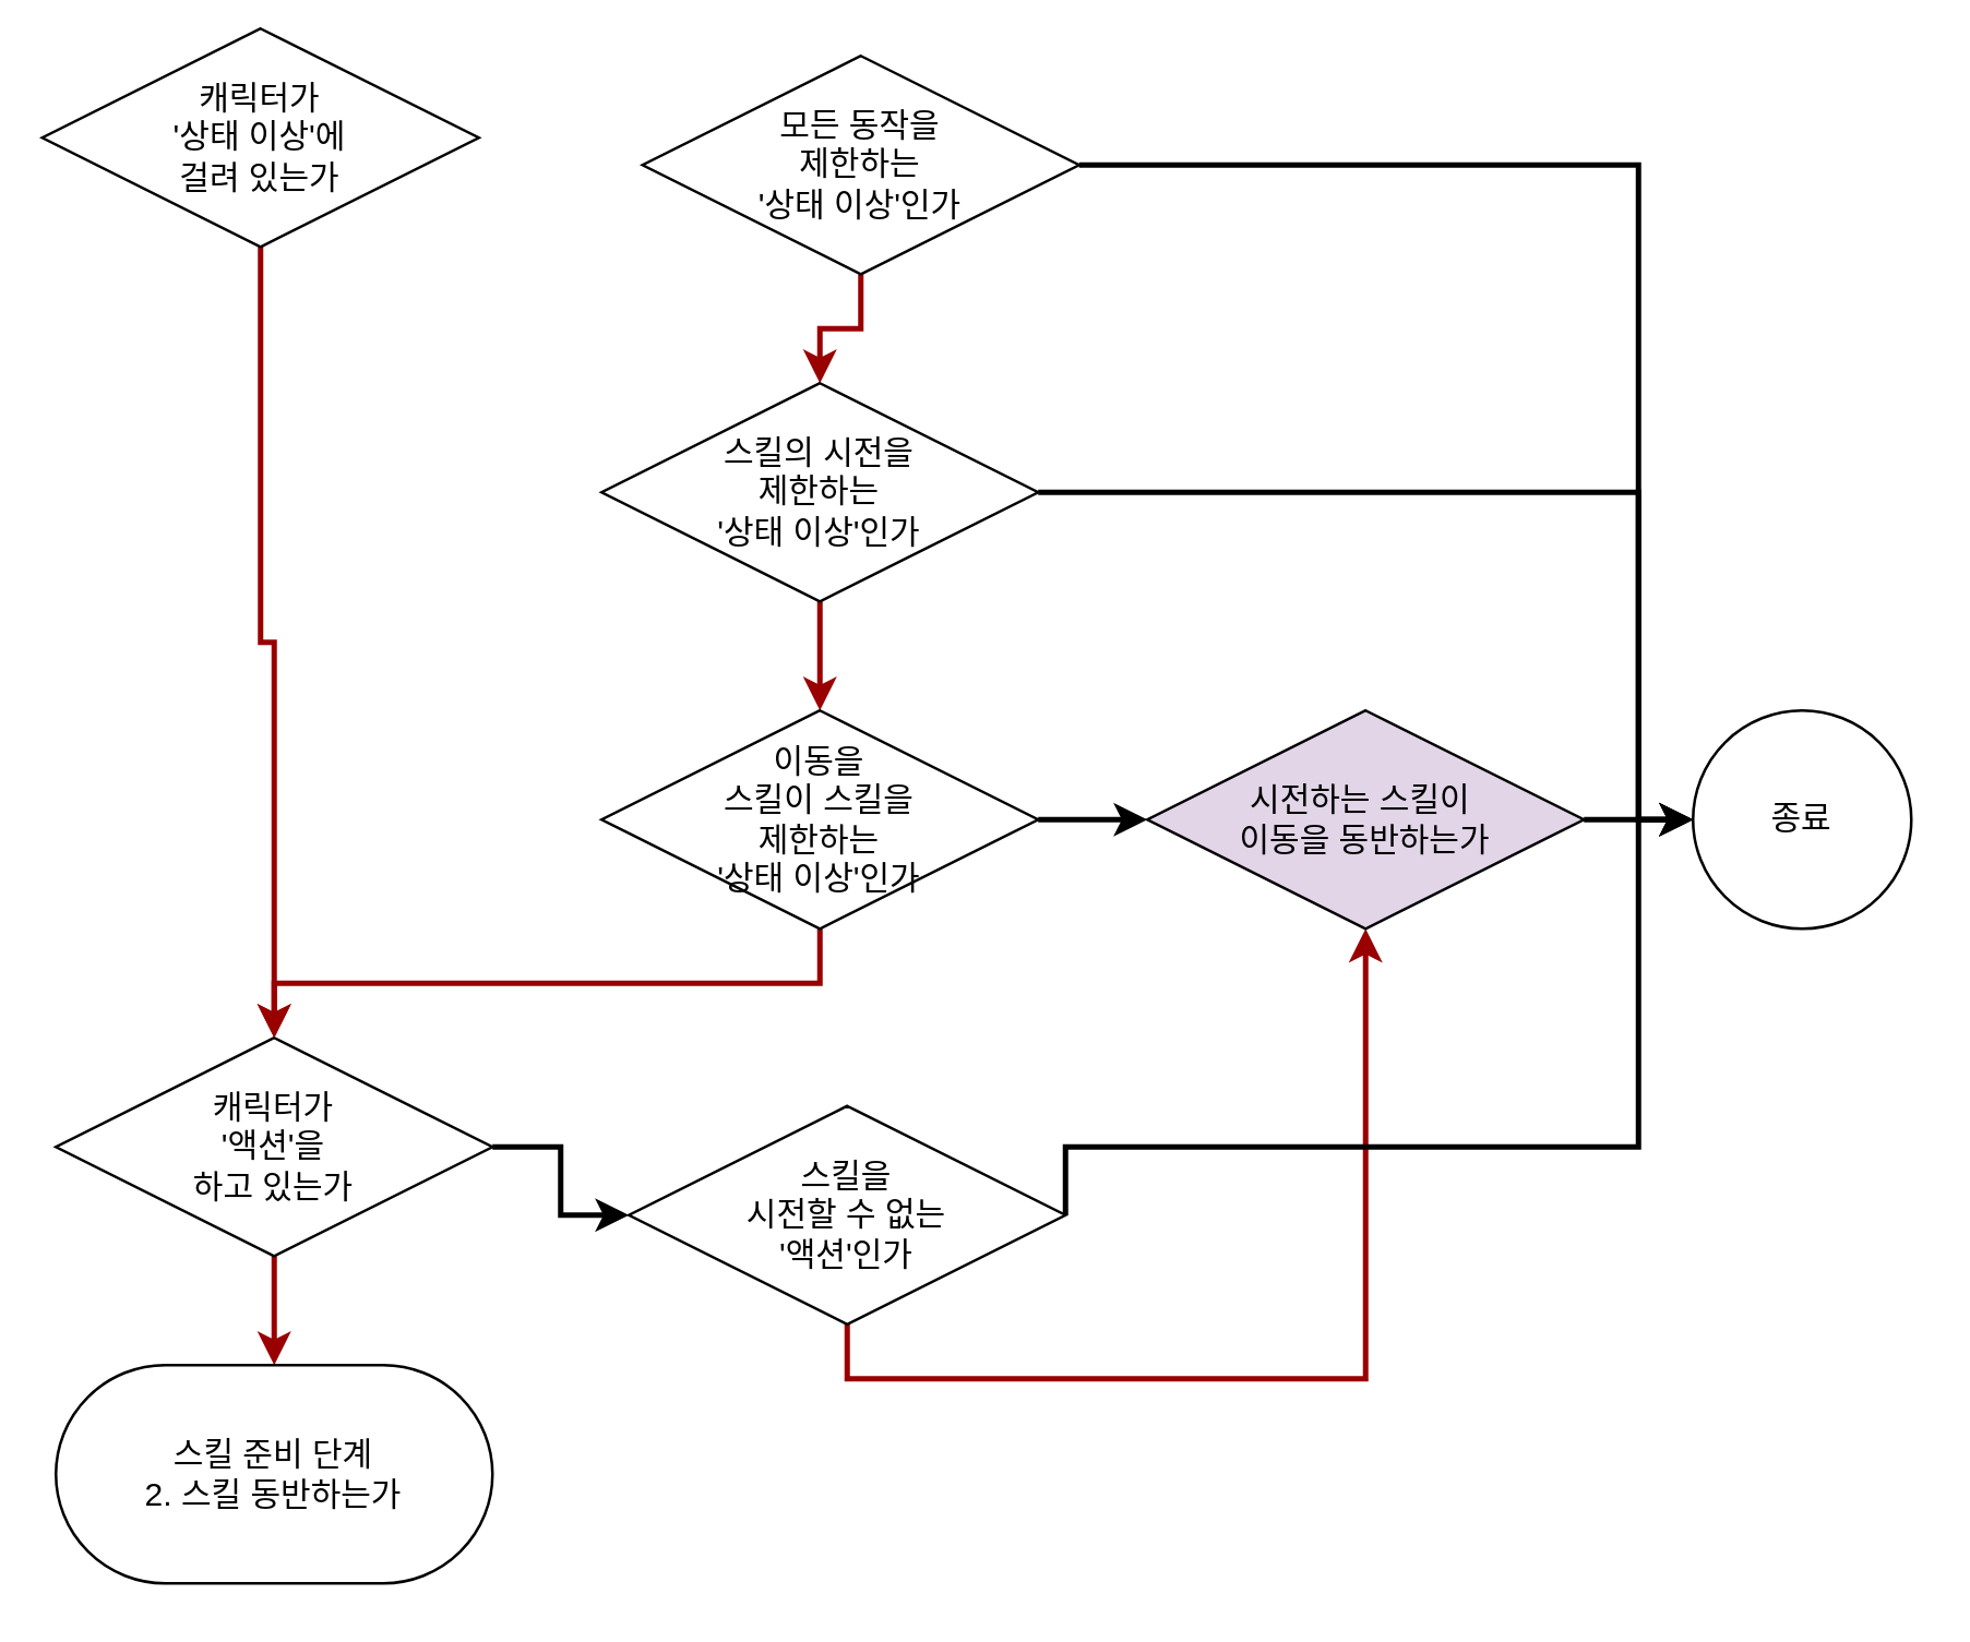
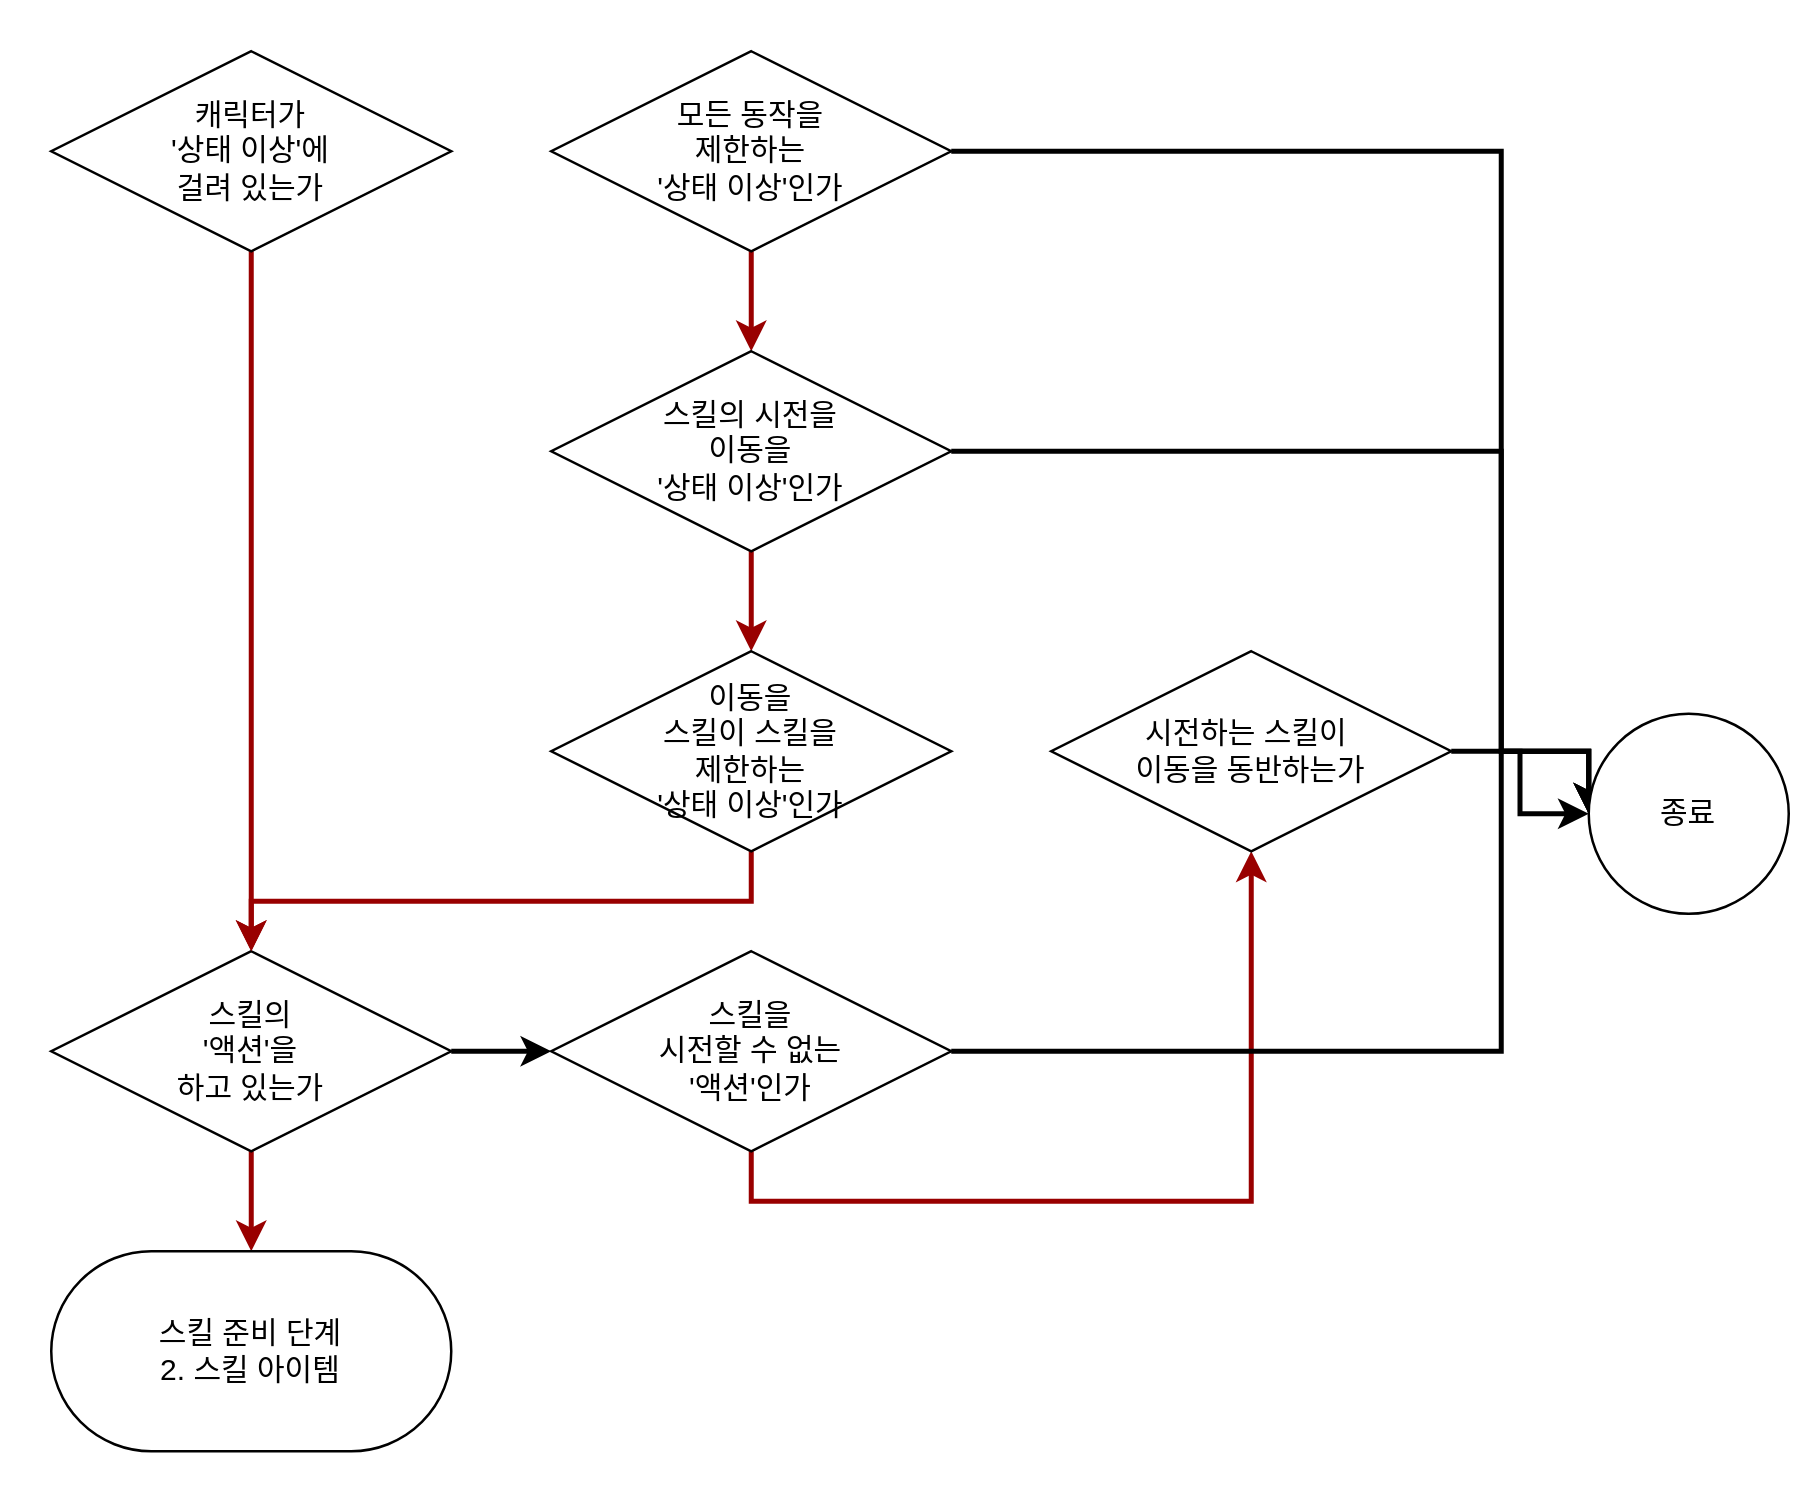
- <mxCell id="3" value="캐릭터가 &lt;br&gt;'상태 이상'에 &lt;br&gt;걸려 있는가" style="rhombus;whiteSpace=wrap;html=1;" vertex="1" parent="1"><mxGeometry x="15" y="10" width="160" height="80" as="geometry" /></mxCell>
+ <mxCell id="3" value="캐릭터가 &lt;br&gt;'상태 이상'에 &lt;br&gt;걸려 있는가" style="rhombus;whiteSpace=wrap;html=1;" vertex="1" parent="1"><mxGeometry y="20" width="160" height="80" as="geometry" x="20" /></mxCell>
- <mxCell id="13" value="모든 동작을 &lt;br&gt;제한하는&lt;br&gt;'상태 이상'인가" style="rhombus;whiteSpace=wrap;html=1;" vertex="1" parent="1"><mxGeometry x="235" y="20" width="160" height="80" as="geometry" /></mxCell>
+ <mxCell id="13" value="모든 동작을 &lt;br&gt;제한하는&lt;br&gt;'상태 이상'인가" style="rhombus;whiteSpace=wrap;html=1;" vertex="1" parent="1"><mxGeometry x="220" y="20" width="160" height="80" as="geometry" /></mxCell>
- <mxCell id="18" value="스킬의 시전을 &lt;br&gt;제한하는&lt;br&gt;'상태 이상'인가" style="rhombus;whiteSpace=wrap;html=1;" vertex="1" parent="1"><mxGeometry x="220" y="140" width="160" height="80" as="geometry" /></mxCell>
+ <mxCell id="18" value="스킬의 시전을 &lt;br&gt;이동을&lt;br&gt;'상태 이상'인가" style="rhombus;whiteSpace=wrap;html=1;" vertex="1" parent="1"><mxGeometry x="220" y="140" width="160" height="80" as="geometry" /></mxCell>
- <mxCell id="19" style="edgeStyle=orthogonalEdgeStyle;rounded=0;orthogonalLoop=1;jettySize=auto;html=1;exitX=1;exitY=0.5;exitDx=0;exitDy=0;strokeWidth=2;entryX=0;entryY=0.5;entryDx=0;entryDy=0;" edge="1" parent="1" source="21" target="15"><mxGeometry relative="1" as="geometry" /></mxCell>
- <mxCell id="15" value="시전하는 스킬이&amp;nbsp;&lt;br&gt;이동을 동반하는가" style="rhombus;whiteSpace=wrap;html=1;fillColor=#e1d5e7;" vertex="1" parent="1"><mxGeometry x="420" y="260" width="160" height="80" as="geometry" /></mxCell>
+ <mxCell id="15" value="시전하는 스킬이&amp;nbsp;&lt;br&gt;이동을 동반하는가" style="rhombus;whiteSpace=wrap;html=1;" vertex="1" parent="1"><mxGeometry x="420" y="260" width="160" height="80" as="geometry" /></mxCell>
- <mxCell id="22" value="종료" style="ellipse;whiteSpace=wrap;html=1;" vertex="1" parent="1"><mxGeometry x="620" y="260" width="80" height="80" as="geometry" /></mxCell>
+ <mxCell id="22" value="종료" style="ellipse;whiteSpace=wrap;html=1;" vertex="1" parent="1"><mxGeometry x="635" y="285" width="80" height="80" as="geometry" /></mxCell>
- <mxCell id="6" value="캐릭터가&lt;br&gt;'액션'을&lt;br&gt;하고 있는가" style="rhombus;whiteSpace=wrap;html=1;" vertex="1" parent="1"><mxGeometry y="380" width="160" height="80" as="geometry" x="20" /></mxCell>
+ <mxCell id="6" value="스킬의&lt;br&gt;'액션'을&lt;br&gt;하고 있는가" style="rhombus;whiteSpace=wrap;html=1;" vertex="1" parent="1"><mxGeometry y="380" width="160" height="80" as="geometry" x="20" /></mxCell>
- <mxCell id="10" value="스킬을 &lt;br&gt;시전할 수 없는 &lt;br&gt;'액션'인가" style="rhombus;whiteSpace=wrap;html=1;" vertex="1" parent="1"><mxGeometry x="230" y="405" width="160" height="80" as="geometry" /></mxCell>
+ <mxCell id="10" value="스킬을 &lt;br&gt;시전할 수 없는 &lt;br&gt;'액션'인가" style="rhombus;whiteSpace=wrap;html=1;" vertex="1" parent="1"><mxGeometry x="220" y="380" width="160" height="80" as="geometry" /></mxCell>
- <mxCell id="7" value="스킬 준비 단계&lt;br style=&quot;border-color: var(--border-color);&quot;&gt;2. 스킬 동반하는가" style="rounded=1;whiteSpace=wrap;html=1;arcSize=50;" vertex="1" parent="1"><mxGeometry y="500" width="160" height="80" as="geometry" x="20" /></mxCell>
+ <mxCell id="7" value="스킬 준비 단계&lt;br style=&quot;border-color: var(--border-color);&quot;&gt;2. 스킬 아이템" style="rounded=1;whiteSpace=wrap;html=1;arcSize=50;" vertex="1" parent="1"><mxGeometry y="500" width="160" height="80" as="geometry" x="20" /></mxCell>
